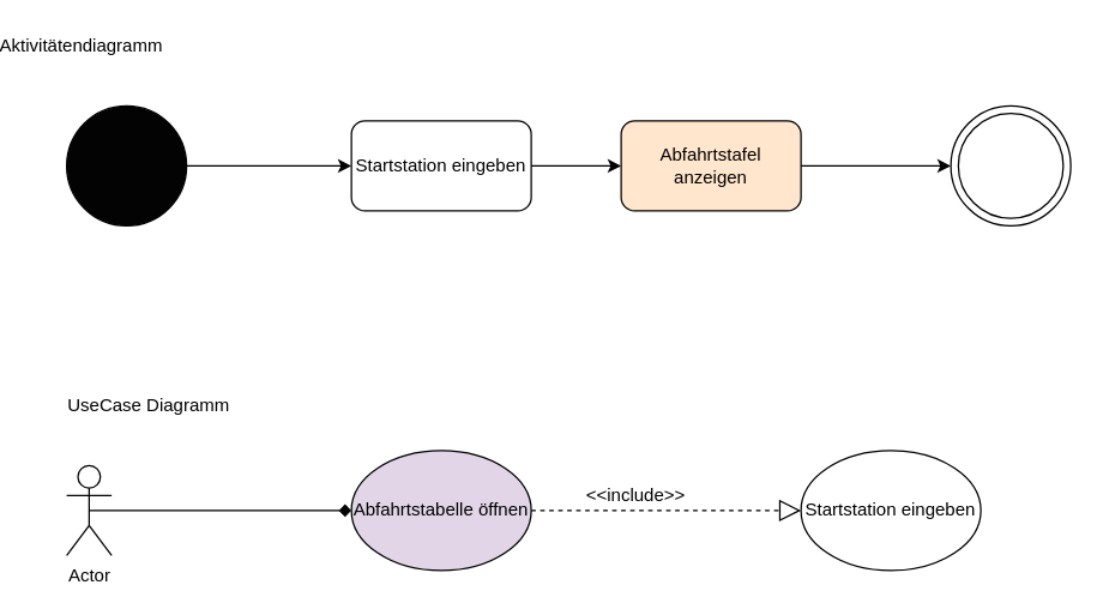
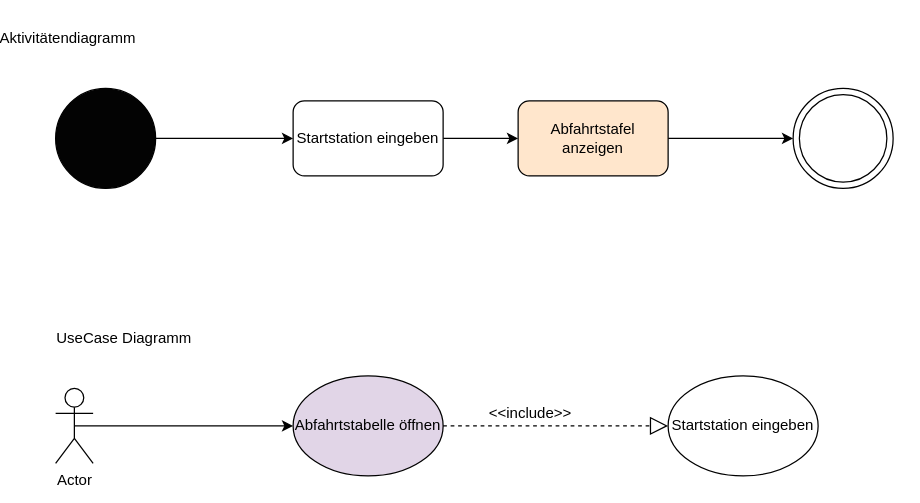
- <mxCell id="11" style="edgeStyle=orthogonalEdgeStyle;rounded=0;orthogonalLoop=1;jettySize=auto;html=1;exitX=0.5;exitY=0.5;exitDx=0;exitDy=0;exitPerimeter=0;entryX=0;entryY=0.5;entryDx=0;entryDy=0;endArrow=diamond;" edge="1" parent="1" source="12" target="13"><mxGeometry relative="1" as="geometry" /></mxCell>
+ <mxCell id="11" style="edgeStyle=orthogonalEdgeStyle;rounded=0;orthogonalLoop=1;jettySize=auto;html=1;exitX=0.5;exitY=0.5;exitDx=0;exitDy=0;exitPerimeter=0;entryX=0;entryY=0.5;entryDx=0;entryDy=0;" edge="1" parent="1" source="12" target="13"><mxGeometry relative="1" as="geometry" /></mxCell>
